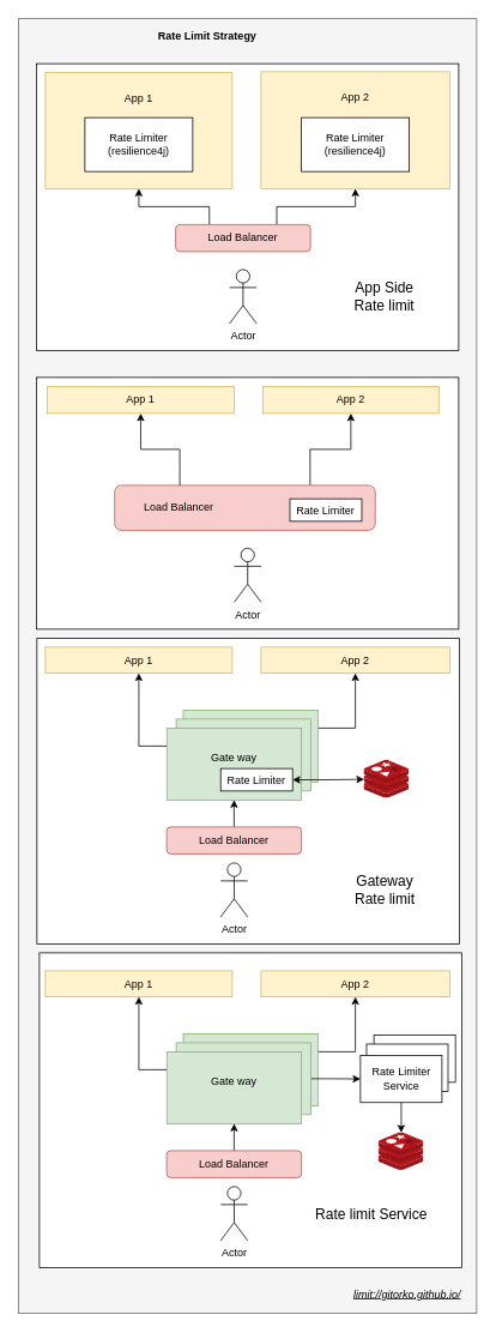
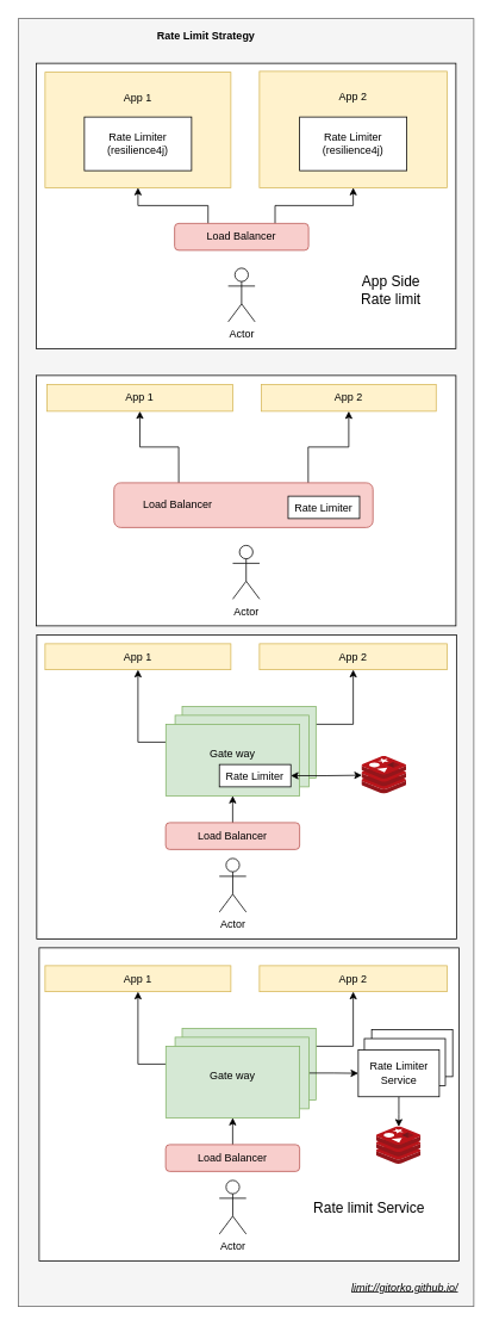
- <mxCell id="20" value="&lt;font style=&quot;font-size: 16px&quot;&gt;App Side Rate limit&lt;/font&gt;" style="text;html=1;strokeColor=none;fillColor=none;align=center;verticalAlign=middle;whiteSpace=wrap;rounded=0;" parent="1" vertex="1"><mxGeometry x="375" y="309" width="105" height="40" as="geometry" /></mxCell>
+ <mxCell id="20" value="&lt;font style=&quot;font-size: 16px&quot;&gt;App Side Rate limit&lt;/font&gt;" style="text;html=1;strokeColor=none;fillColor=none;align=center;verticalAlign=middle;whiteSpace=wrap;rounded=0;" parent="1" vertex="1"><mxGeometry x="385" y="304" width="105" height="40" as="geometry" /></mxCell>
- <mxCell id="27" value="&lt;font style=&quot;font-size: 16px&quot;&gt;Gateway &lt;br&gt;Rate limit&lt;/font&gt;" style="text;html=1;strokeColor=none;fillColor=none;align=center;verticalAlign=middle;whiteSpace=wrap;rounded=0;" parent="1" vertex="1"><mxGeometry x="355.71" y="959" width="144.29" height="60" as="geometry" /></mxCell>
